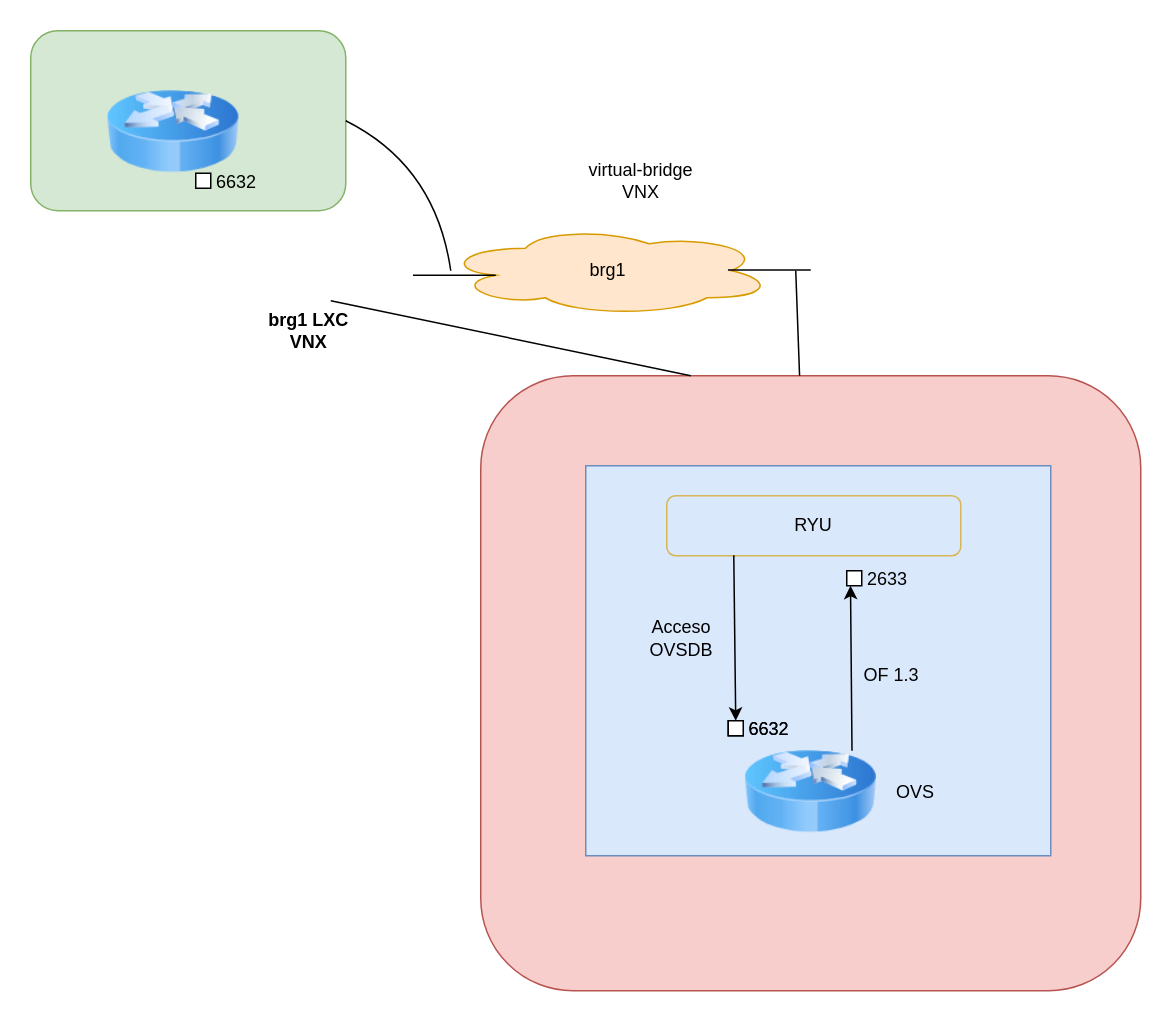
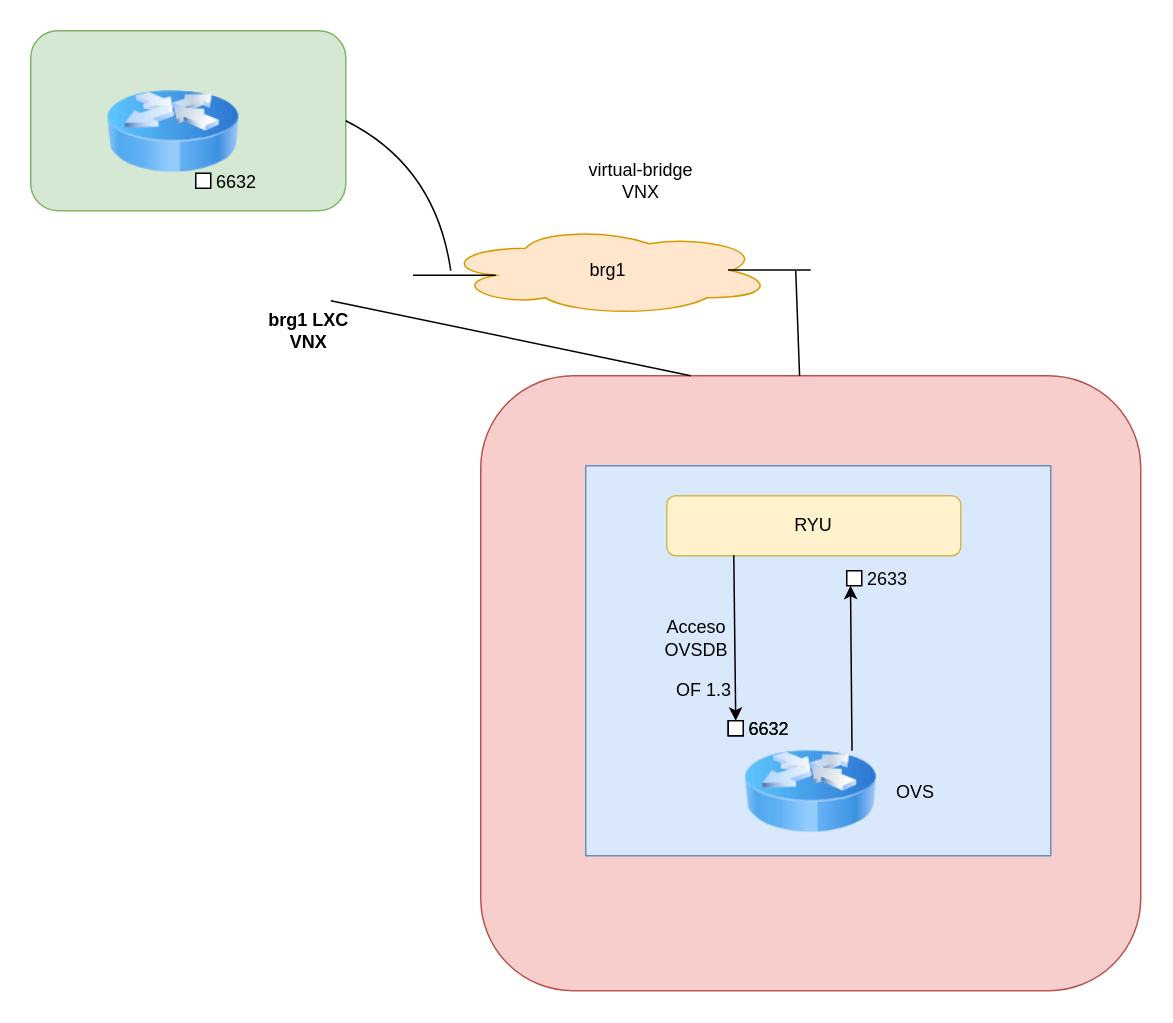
- <mxCell id="4" value="RYU" style="rounded=1;whiteSpace=wrap;html=1;fillColor=#dae8fc;strokeColor=#d6b656;" vertex="1" parent="1"><mxGeometry x="444" y="330" width="196" height="40" as="geometry" /></mxCell>
+ <mxCell id="4" value="RYU" style="rounded=1;whiteSpace=wrap;html=1;fillColor=#fff2cc;strokeColor=#d6b656;" vertex="1" parent="1"><mxGeometry x="444" y="330" width="196" height="40" as="geometry" /></mxCell>
- <mxCell id="11" value="Acceso&lt;br&gt;OVSDB" style="text;html=1;strokeColor=none;fillColor=none;align=center;verticalAlign=middle;whiteSpace=wrap;rounded=0;" vertex="1" parent="1"><mxGeometry x="434" y="415" width="40" height="20" as="geometry" /></mxCell>
+ <mxCell id="11" value="Acceso&lt;br&gt;OVSDB" style="text;html=1;strokeColor=none;fillColor=none;align=center;verticalAlign=middle;whiteSpace=wrap;rounded=0;" vertex="1" parent="1"><mxGeometry x="444" y="415" width="40" height="20" as="geometry" /></mxCell>
- <mxCell id="9" value="OF 1.3" style="text;html=1;strokeColor=none;fillColor=none;align=center;verticalAlign=middle;whiteSpace=wrap;rounded=0;" vertex="1" parent="1"><mxGeometry x="574" y="440" width="40" height="20" as="geometry" /></mxCell>
+ <mxCell id="9" value="OF 1.3" style="text;html=1;strokeColor=none;fillColor=none;align=center;verticalAlign=middle;whiteSpace=wrap;rounded=0;" vertex="1" parent="1"><mxGeometry x="449" y="450" width="40" height="20" as="geometry" /></mxCell>
